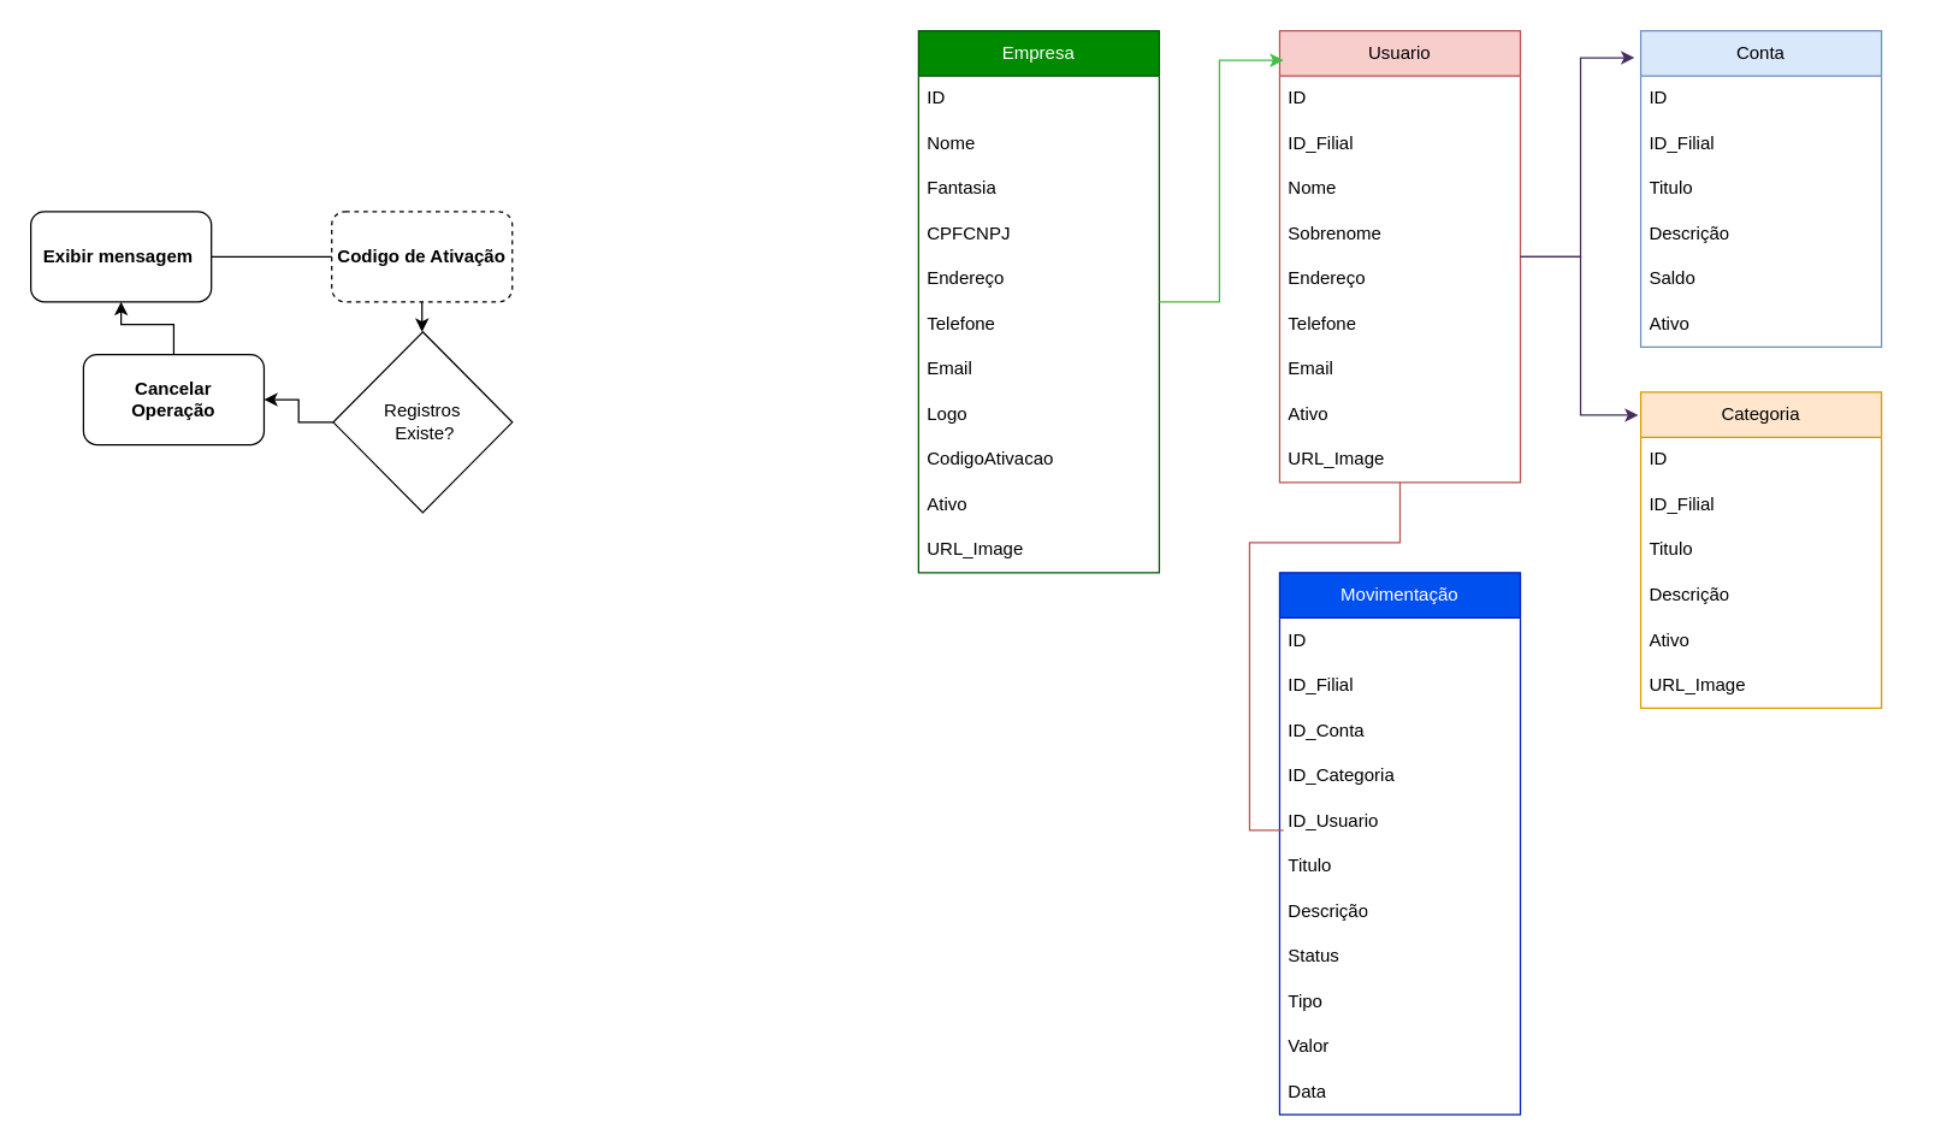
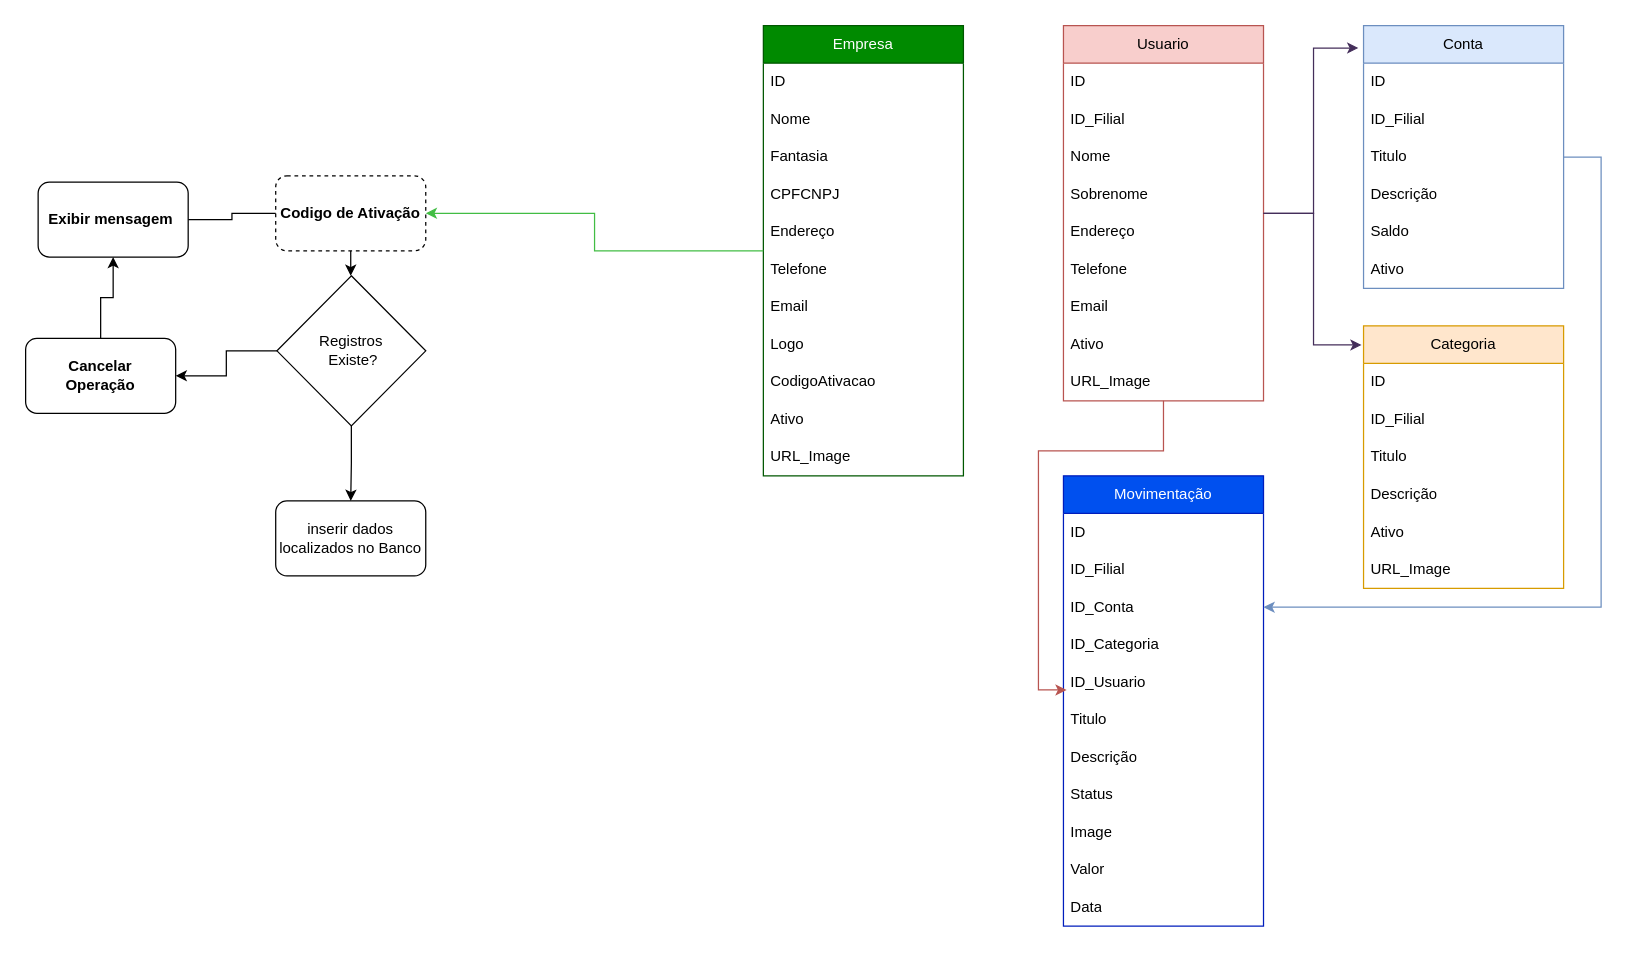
- <mxCell id="61" style="edgeStyle=orthogonalEdgeStyle;rounded=0;orthogonalLoop=1;jettySize=auto;html=1;entryX=0.016;entryY=0.065;entryDx=0;entryDy=0;entryPerimeter=0;strokeColor=#42bd44;" edge="1" parent="1" source="12" target="24"><mxGeometry relative="1" as="geometry" /></mxCell>
+ <mxCell id="61" style="edgeStyle=orthogonalEdgeStyle;rounded=0;orthogonalLoop=1;jettySize=auto;html=1;strokeColor=#42bd44;" edge="1" parent="1" source="12" target="3"><mxGeometry relative="1" as="geometry" /></mxCell>
- <mxCell id="8" value="&lt;b&gt;Exibir mensagem&amp;nbsp;&lt;/b&gt;" style="rounded=1;whiteSpace=wrap;html=1;" vertex="1" parent="1"><mxGeometry x="20" y="140" width="120" height="60" as="geometry" /></mxCell>
+ <mxCell id="8" value="&lt;b&gt;Exibir mensagem&amp;nbsp;&lt;/b&gt;" style="rounded=1;whiteSpace=wrap;html=1;" vertex="1" parent="1"><mxGeometry x="30" y="145" width="120" height="60" as="geometry" /></mxCell>
- <mxCell id="10" value="&lt;b&gt;Cancelar&lt;/b&gt;&lt;div&gt;&lt;b&gt;Operação&lt;/b&gt;&lt;/div&gt;" style="rounded=1;whiteSpace=wrap;html=1;" vertex="1" parent="1"><mxGeometry x="55" y="235" width="120" height="60" as="geometry" /></mxCell>
+ <mxCell id="10" value="&lt;b&gt;Cancelar&lt;/b&gt;&lt;div&gt;&lt;b&gt;Operação&lt;/b&gt;&lt;/div&gt;" style="rounded=1;whiteSpace=wrap;html=1;" vertex="1" parent="1"><mxGeometry x="20" y="270" width="120" height="60" as="geometry" /></mxCell>
+ <mxCell id="5" style="edgeStyle=orthogonalEdgeStyle;rounded=0;orthogonalLoop=1;jettySize=auto;html=1;exitX=0.5;exitY=1;exitDx=0;exitDy=0;" edge="1" parent="1" source="6" target="11"><mxGeometry relative="1" as="geometry" /></mxCell>
+ <mxCell id="53" style="edgeStyle=orthogonalEdgeStyle;rounded=0;orthogonalLoop=1;jettySize=auto;html=1;strokeColor=#6c8ebf;fillColor=#dae8fc;" edge="1" parent="1" source="54" target="44"><mxGeometry relative="1" as="geometry"><Array as="points"><mxPoint x="1280" y="125" /><mxPoint x="1280" y="485" /></Array></mxGeometry></mxCell>
+ <mxCell id="11" value="inserir dados localizados no Banco" style="rounded=1;whiteSpace=wrap;html=1;" vertex="1" parent="1"><mxGeometry x="220" y="400" width="120" height="60" as="geometry" /></mxCell>
- <mxCell id="64" style="edgeStyle=orthogonalEdgeStyle;rounded=0;orthogonalLoop=1;jettySize=auto;html=1;entryX=0.016;entryY=0.706;entryDx=0;entryDy=0;entryPerimeter=0;fillColor=#f8cecc;strokeColor=#b85450;endArrow=none;" edge="1" parent="1" source="24" target="46"><mxGeometry relative="1" as="geometry"><Array as="points"><mxPoint x="930" y="360" /><mxPoint x="830" y="360" /><mxPoint x="830" y="551" /></Array></mxGeometry></mxCell>
+ <mxCell id="64" style="edgeStyle=orthogonalEdgeStyle;rounded=0;orthogonalLoop=1;jettySize=auto;html=1;entryX=0.016;entryY=0.706;entryDx=0;entryDy=0;entryPerimeter=0;fillColor=#f8cecc;strokeColor=#b85450;" edge="1" parent="1" source="24" target="46"><mxGeometry relative="1" as="geometry"><Array as="points"><mxPoint x="930" y="360" /><mxPoint x="830" y="360" /><mxPoint x="830" y="551" /></Array></mxGeometry></mxCell>
- <mxCell id="50" value="Tipo" style="text;strokeColor=none;fillColor=none;align=left;verticalAlign=middle;spacingLeft=4;spacingRight=4;overflow=hidden;points=[[0,0.5],[1,0.5]];portConstraint=eastwest;rotatable=0;whiteSpace=wrap;html=1;" vertex="1" parent="41"><mxGeometry y="270" width="160" height="30" as="geometry" /></mxCell>
+ <mxCell id="50" value="Image" style="text;strokeColor=none;fillColor=none;align=left;verticalAlign=middle;spacingLeft=4;spacingRight=4;overflow=hidden;points=[[0,0.5],[1,0.5]];portConstraint=eastwest;rotatable=0;whiteSpace=wrap;html=1;" vertex="1" parent="41"><mxGeometry y="270" width="160" height="30" as="geometry" /></mxCell>
